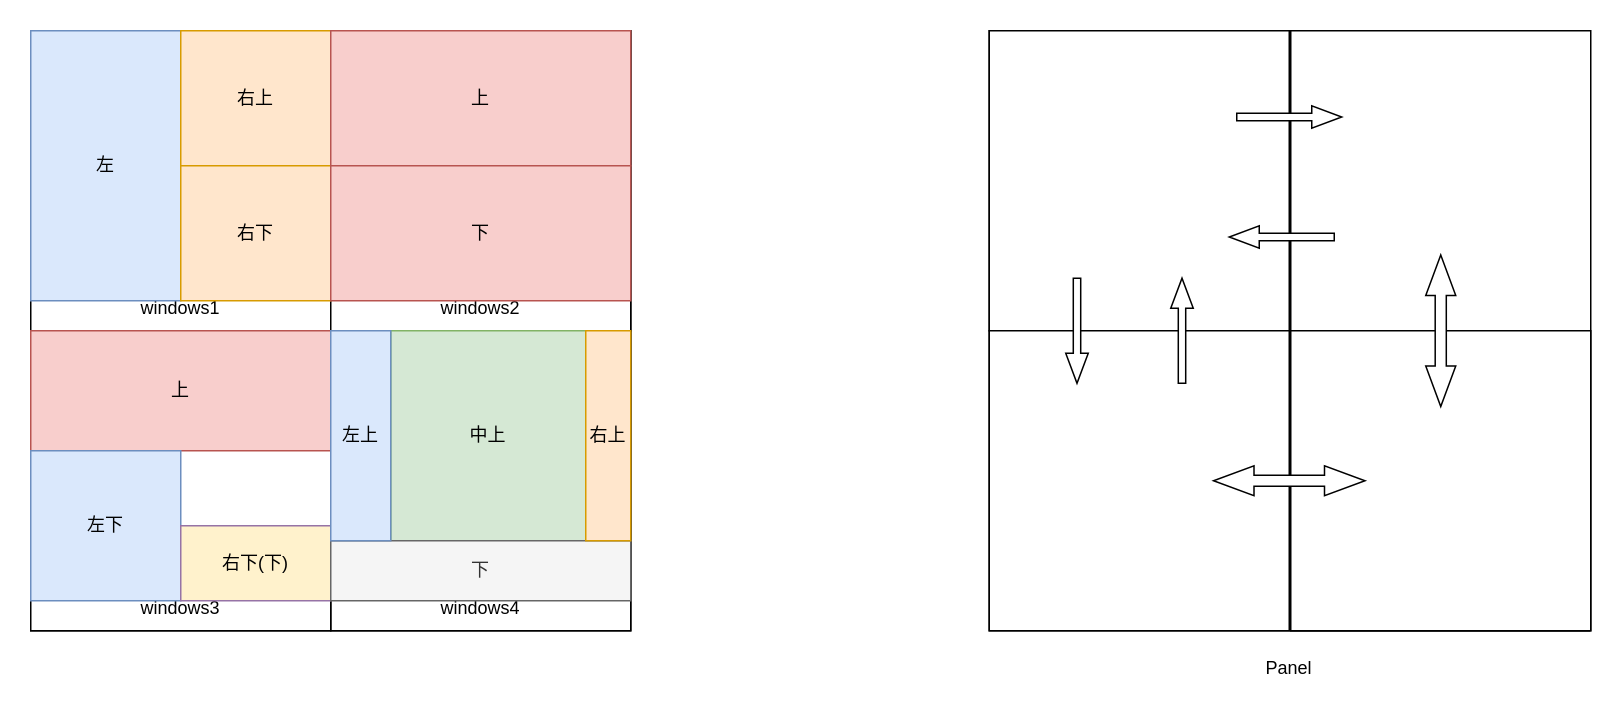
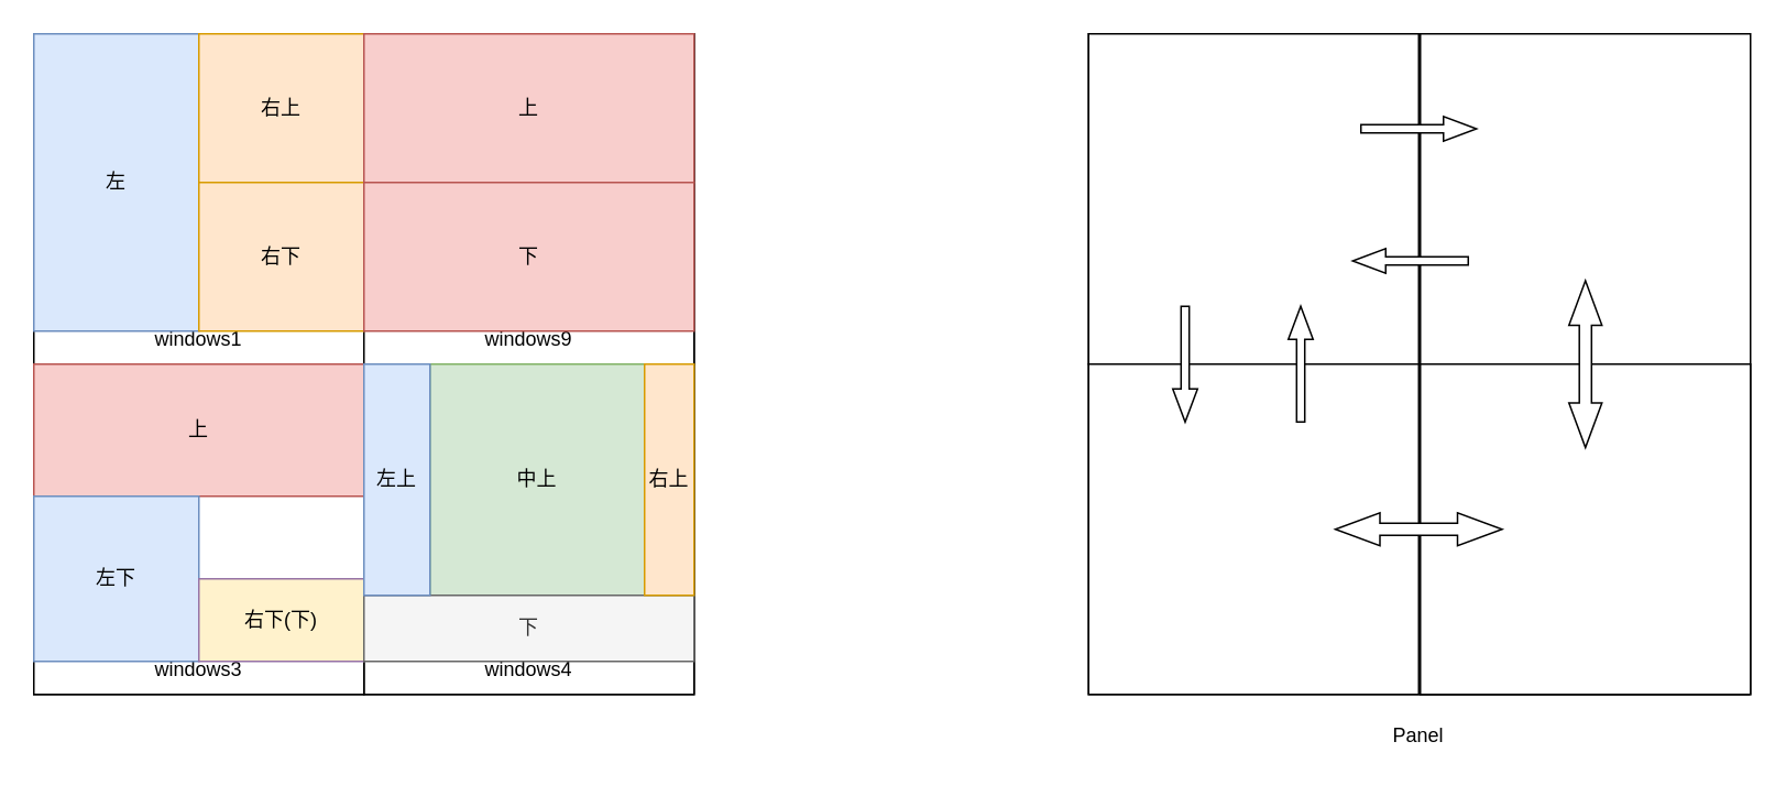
- <mxCell id="15" value="windows2" style="text;html=1;align=center;verticalAlign=middle;whiteSpace=wrap;rounded=0;" vertex="1" parent="6"><mxGeometry x="270" y="170" width="60" height="30" as="geometry" /></mxCell>
+ <mxCell id="15" value="windows9" style="text;html=1;align=center;verticalAlign=middle;whiteSpace=wrap;rounded=0;" vertex="1" parent="6"><mxGeometry x="270" y="170" width="60" height="30" as="geometry" /></mxCell>
